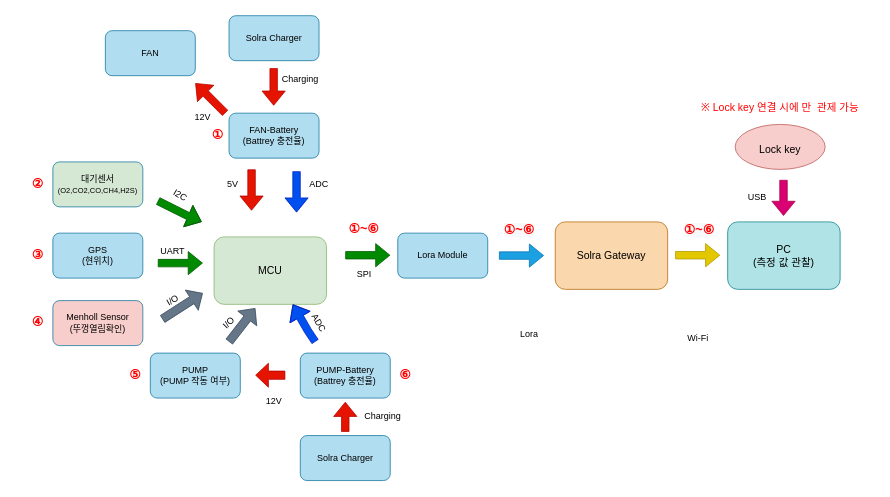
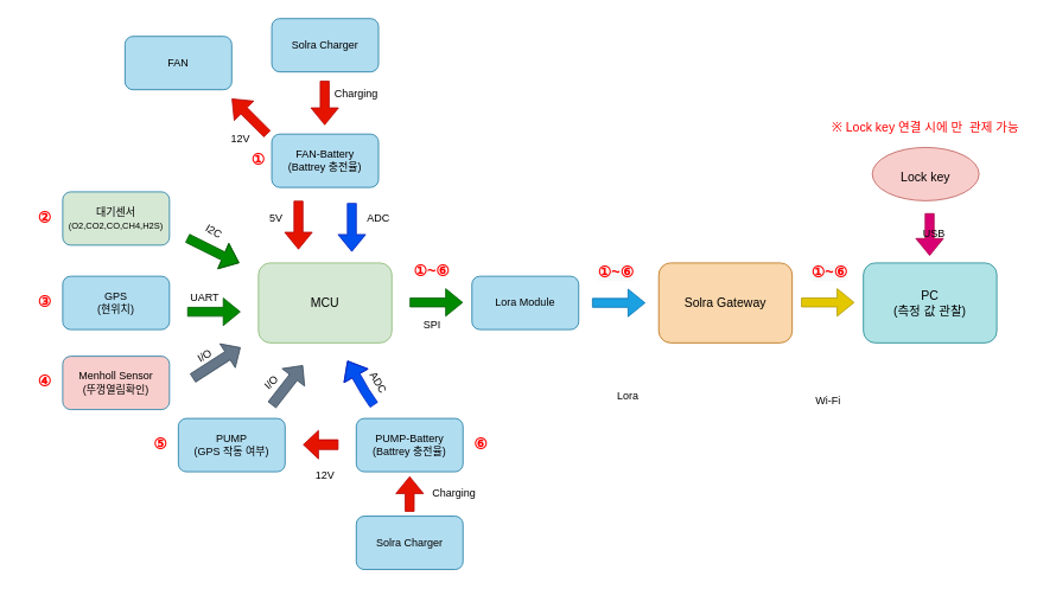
- <mxCell id="54" value="USB" style="text;html=1;align=center;verticalAlign=middle;resizable=0;points=[];autosize=1;strokeColor=none;fillColor=none;fontSize=12;" vertex="1" parent="1"><mxGeometry x="991" y="253" width="35" height="18" as="geometry" /></mxCell>
+ <mxCell id="54" value="USB" style="text;html=1;align=center;verticalAlign=middle;resizable=0;points=[];autosize=1;strokeColor=none;fillColor=none;fontSize=12;" vertex="1" parent="1"><mxGeometry x="1031" y="253" width="35" height="18" as="geometry" /></mxCell>
- <mxCell id="2" value="&lt;font style=&quot;font-size: 14px&quot;&gt;MCU&lt;/font&gt;" style="rounded=1;whiteSpace=wrap;html=1;fillColor=#d5e8d4;strokeColor=#82b366;" vertex="1" parent="1"><mxGeometry x="285" y="315" width="150" height="90" as="geometry" /></mxCell>
+ <mxCell id="2" value="&lt;font style=&quot;font-size: 14px&quot;&gt;MCU&lt;/font&gt;" style="rounded=1;whiteSpace=wrap;html=1;fillColor=#d5e8d4;strokeColor=#82b366;" vertex="1" parent="1"><mxGeometry x="290" y="295" width="150" height="90" as="geometry" /></mxCell>
- <mxCell id="12" value="PUMP&lt;br&gt;(PUMP 작동 여부)" style="rounded=1;whiteSpace=wrap;html=1;fillColor=#b1ddf0;strokeColor=#10739e;" vertex="1" parent="1"><mxGeometry x="200" y="470" width="120" height="60" as="geometry" /></mxCell>
+ <mxCell id="12" value="PUMP&lt;br&gt;(GPS 작동 여부)" style="rounded=1;whiteSpace=wrap;html=1;fillColor=#b1ddf0;strokeColor=#10739e;" vertex="1" parent="1"><mxGeometry x="200" y="470" width="120" height="60" as="geometry" /></mxCell>
